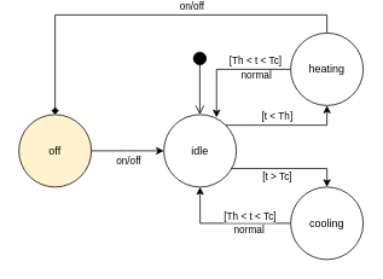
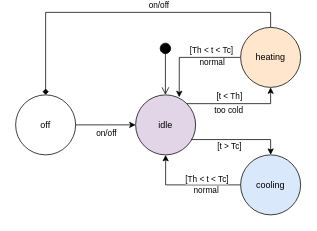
- <mxCell id="12" value="heating" style="ellipse;whiteSpace=wrap;html=1;aspect=fixed;" parent="1" vertex="1"><mxGeometry x="320" y="20" width="80" height="80" as="geometry" /></mxCell>
+ <mxCell id="12" value="heating" style="ellipse;whiteSpace=wrap;html=1;aspect=fixed;fillColor=#ffe6cc;" parent="1" vertex="1"><mxGeometry x="320" y="20" width="80" height="80" as="geometry" /></mxCell>
+ <mxCell id="21" value="&lt;font style=&quot;font-size: 11px;&quot;&gt;&lt;span&gt;too cold&lt;/span&gt;&lt;/font&gt;" style="text;html=1;align=center;verticalAlign=middle;resizable=0;points=[];autosize=1;strokeColor=none;fillColor=none;fontSize=6;fontStyle=0" parent="1" vertex="1"><mxGeometry x="274" y="115" width="60" height="30" as="geometry" /></mxCell>
- <mxCell id="9" value="off" style="ellipse;whiteSpace=wrap;html=1;aspect=fixed;fillColor=#fff2cc;" parent="1" vertex="1"><mxGeometry x="20" y="110" width="80" height="80" as="geometry" /></mxCell>
+ <mxCell id="9" value="off" style="ellipse;whiteSpace=wrap;html=1;aspect=fixed;" parent="1" vertex="1"><mxGeometry x="20" y="110" width="80" height="80" as="geometry" /></mxCell>
- <mxCell id="6" value="idle" style="ellipse;whiteSpace=wrap;html=1;aspect=fixed;" parent="1" vertex="1"><mxGeometry x="180" y="110" width="80" height="80" as="geometry" /></mxCell>
+ <mxCell id="6" value="idle" style="ellipse;whiteSpace=wrap;html=1;aspect=fixed;fillColor=#e1d5e7;" parent="1" vertex="1"><mxGeometry x="180" y="110" width="80" height="80" as="geometry" /></mxCell>
- <mxCell id="15" value="cooling" style="ellipse;whiteSpace=wrap;html=1;aspect=fixed;" parent="1" vertex="1"><mxGeometry x="320" y="190" width="80" height="80" as="geometry" /></mxCell>
+ <mxCell id="15" value="cooling" style="ellipse;whiteSpace=wrap;html=1;aspect=fixed;fillColor=#dae8fc;" parent="1" vertex="1"><mxGeometry x="320" y="190" width="80" height="80" as="geometry" /></mxCell>
